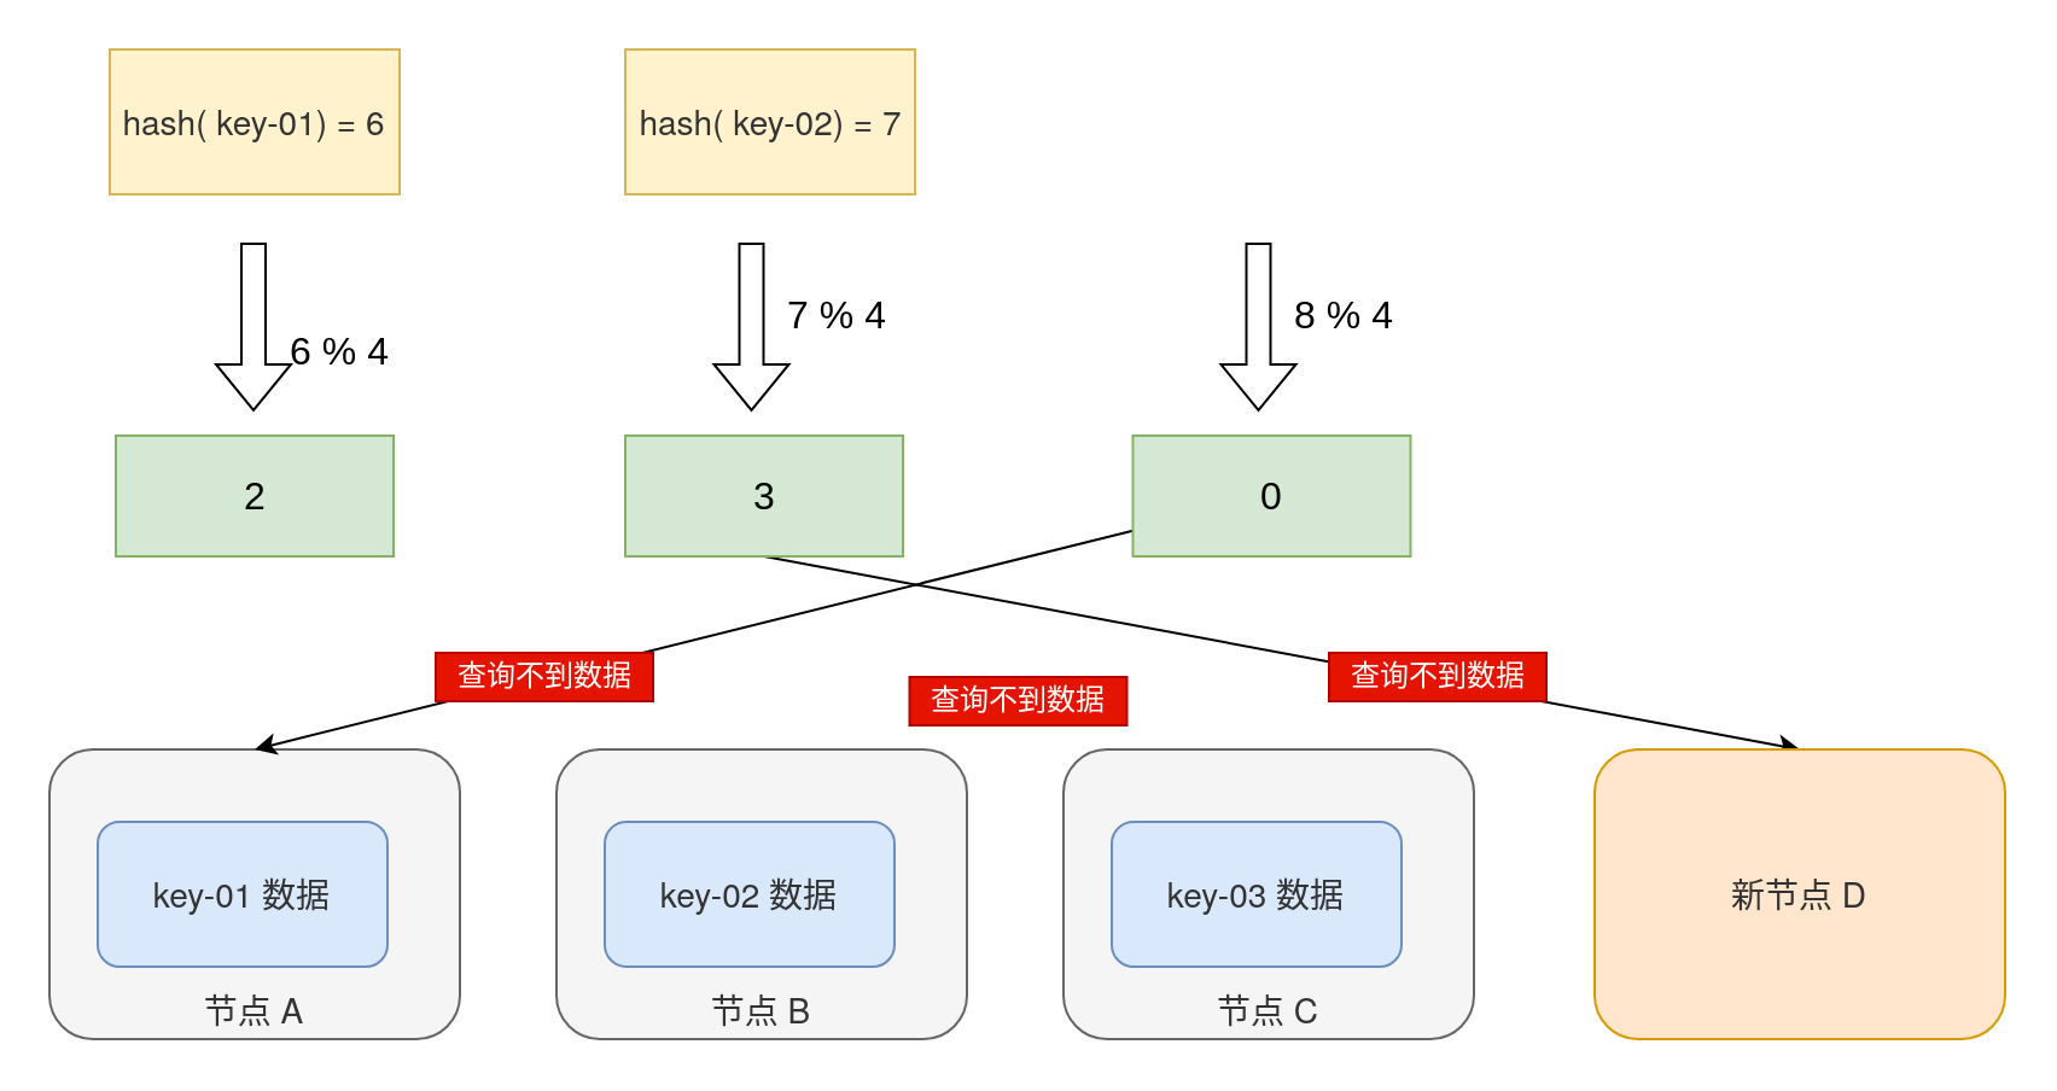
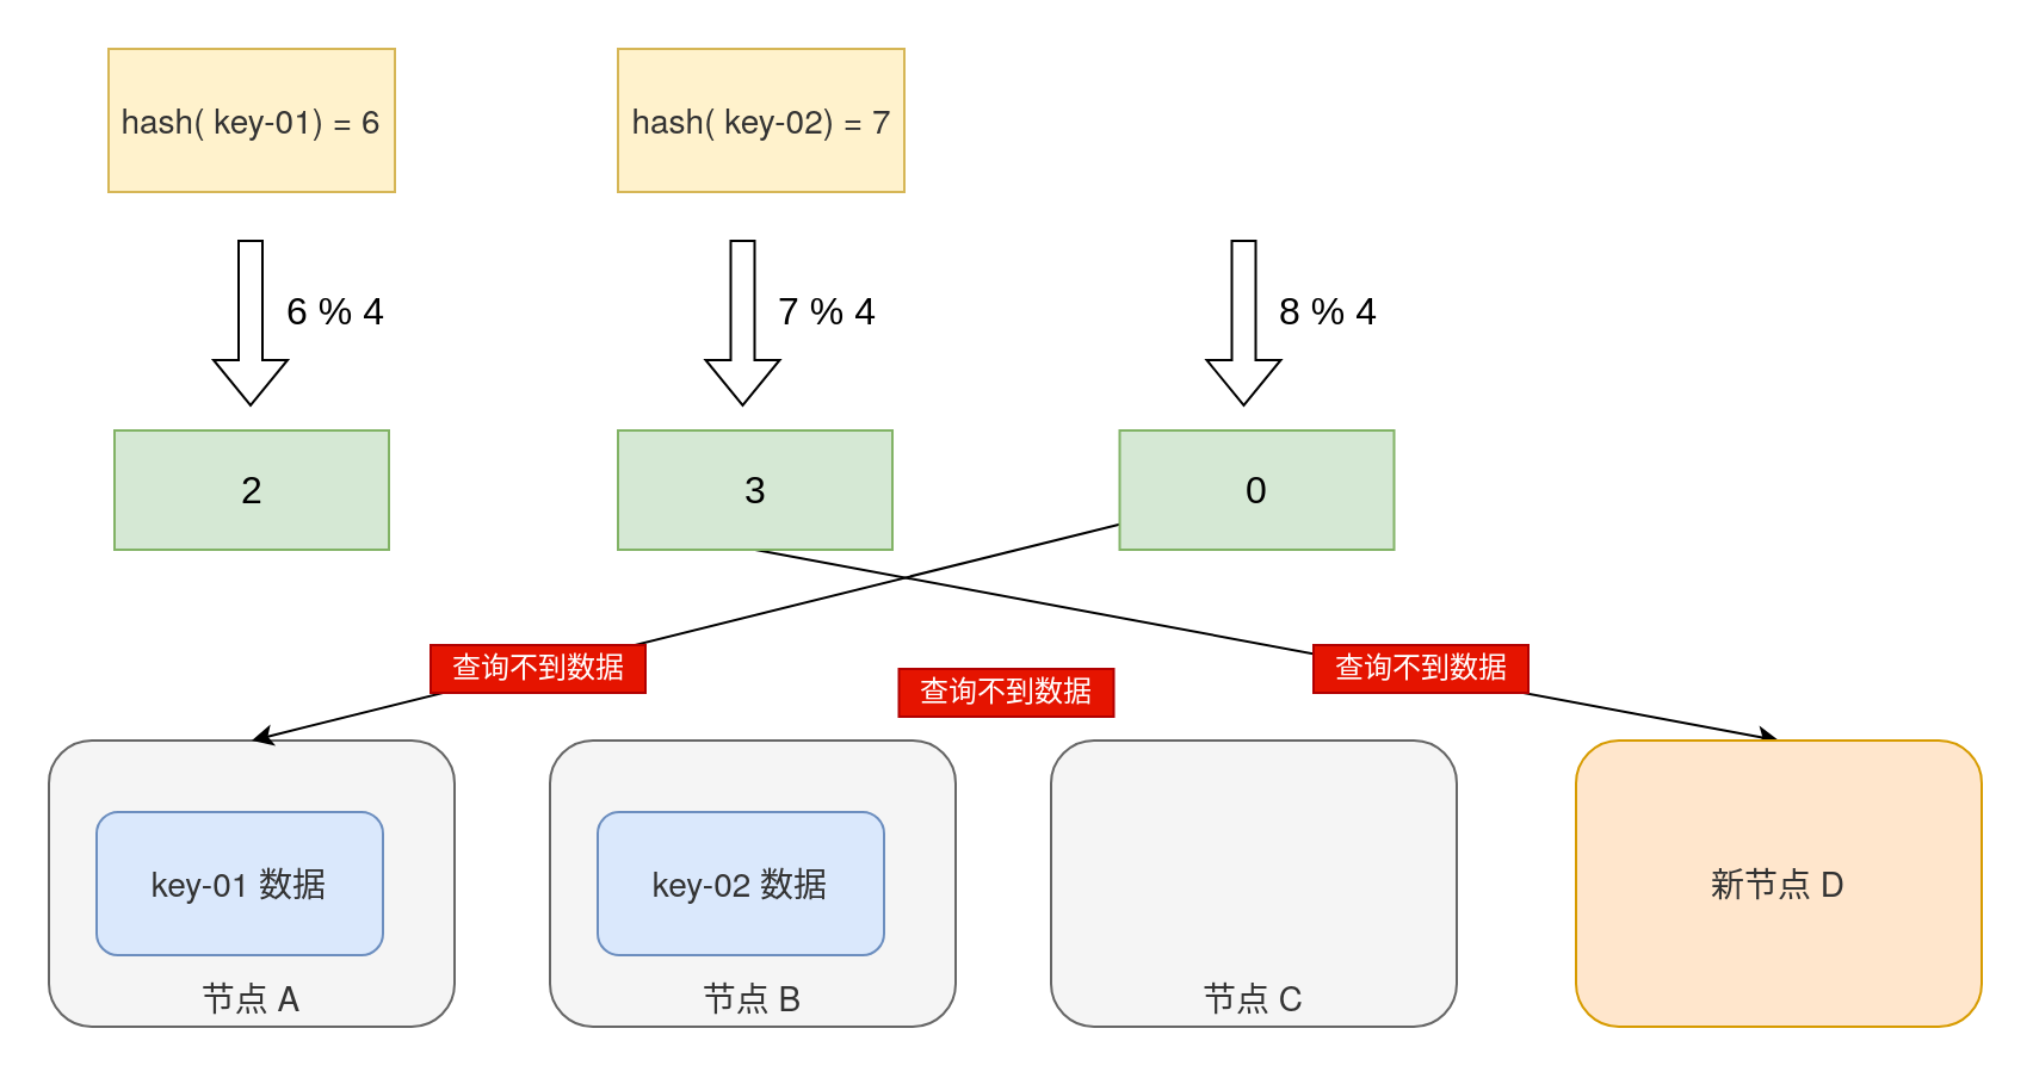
- <mxCell id="11" value="6 % 4" style="text;html=1;align=center;verticalAlign=middle;resizable=0;points=[];autosize=1;strokeColor=none;fillColor=none;fontSize=16;fontColor=default;" vertex="1" parent="1"><mxGeometry x="110" y="135" width="60" height="20" as="geometry" /></mxCell>
+ <mxCell id="11" value="6 % 4" style="text;html=1;align=center;verticalAlign=middle;resizable=0;points=[];autosize=1;strokeColor=none;fillColor=none;fontSize=16;fontColor=default;" vertex="1" parent="1"><mxGeometry x="110" y="120" width="60" height="20" as="geometry" /></mxCell>
- <mxCell id="7" value="&lt;span style=&quot;color: rgb(51, 51, 51); font-family: &amp;quot;helvetica neue&amp;quot;, helvetica, arial, sans-serif; font-size: 14px;&quot;&gt;key-03 数据&lt;/span&gt;" style="rounded=1;whiteSpace=wrap;html=1;labelBackgroundColor=none;fontSize=16;fillColor=#dae8fc;strokeColor=#6c8ebf;" vertex="1" parent="1"><mxGeometry x="460" y="340" width="120" height="60" as="geometry" /></mxCell>
